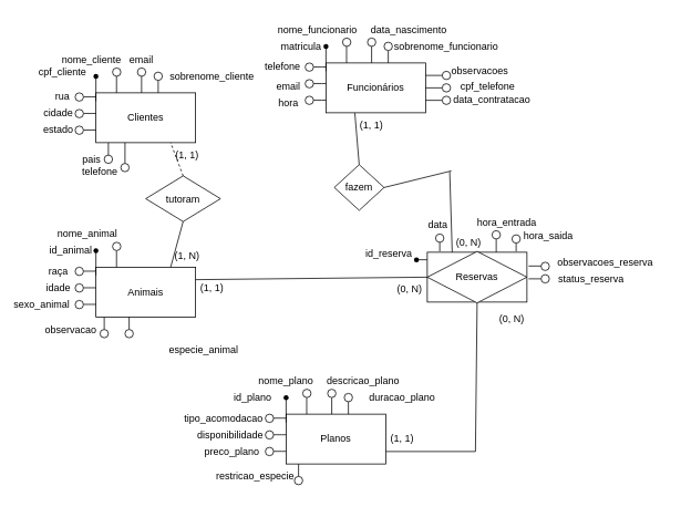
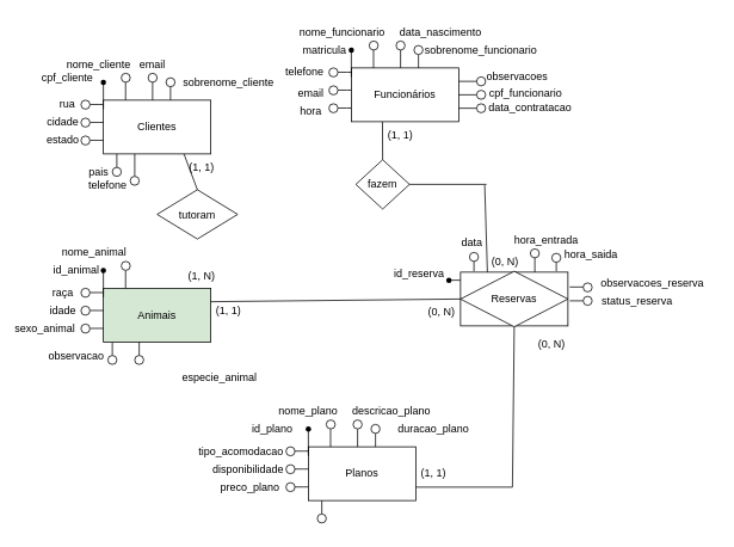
- <mxCell id="112" value="cpf_telefone" style="text;html=1;strokeColor=none;fillColor=none;align=center;verticalAlign=middle;whiteSpace=wrap;rounded=0;" parent="1" vertex="1"><mxGeometry x="557" y="87.5" width="60" height="30" as="geometry" /></mxCell>
+ <mxCell id="112" value="cpf_funcionario" style="text;html=1;strokeColor=none;fillColor=none;align=center;verticalAlign=middle;whiteSpace=wrap;rounded=0;" parent="1" vertex="1"><mxGeometry x="557" y="87.5" width="60" height="30" as="geometry" /></mxCell>
- <mxCell id="70" value="" style="endArrow=none;html=1;rounded=0;entryX=0.75;entryY=1;entryDx=0;entryDy=0;exitX=0.5;exitY=0;exitDx=0;exitDy=0;dashed=1;" parent="1" source="68" target="3" edge="1"><mxGeometry width="50" height="50" relative="1" as="geometry"><mxPoint x="315" y="301" as="sourcePoint" /><mxPoint x="365" y="251" as="targetPoint" /></mxGeometry></mxCell>
+ <mxCell id="70" value="" style="endArrow=none;html=1;rounded=0;entryX=0.75;entryY=1;entryDx=0;entryDy=0;exitX=0.5;exitY=0;exitDx=0;exitDy=0;" parent="1" source="68" target="3" edge="1"><mxGeometry width="50" height="50" relative="1" as="geometry"><mxPoint x="315" y="301" as="sourcePoint" /><mxPoint x="365" y="251" as="targetPoint" /></mxGeometry></mxCell>
- <mxCell id="130" value="fazem" style="rhombus;whiteSpace=wrap;html=1;" parent="1" vertex="1"><mxGeometry x="402" y="197.5" width="60" height="55" as="geometry" /></mxCell>
+ <mxCell id="130" value="fazem" style="rhombus;whiteSpace=wrap;html=1;" parent="1" vertex="1"><mxGeometry x="397" y="177.5" width="60" height="55" as="geometry" /></mxCell>
- <mxCell id="69" value="" style="endArrow=none;html=1;rounded=0;entryX=0.5;entryY=1;entryDx=0;entryDy=0;exitX=0.75;exitY=0;exitDx=0;exitDy=0;" parent="1" source="32" target="68" edge="1"><mxGeometry width="50" height="50" relative="1" as="geometry"><mxPoint x="315" y="301" as="sourcePoint" /><mxPoint x="365" y="251" as="targetPoint" /></mxGeometry></mxCell>
- <mxCell id="32" value="Animais" style="rounded=0;whiteSpace=wrap;html=1;" parent="1" vertex="1"><mxGeometry x="115" y="321" width="120" height="60" as="geometry" /></mxCell>
+ <mxCell id="32" value="Animais" style="rounded=0;whiteSpace=wrap;html=1;fillColor=#d5e8d4;" parent="1" vertex="1"><mxGeometry x="115" y="321" width="120" height="60" as="geometry" /></mxCell>
- <mxCell id="95" value="restricao_especie" style="text;html=1;strokeColor=none;fillColor=none;align=center;verticalAlign=middle;whiteSpace=wrap;rounded=0;" parent="1" vertex="1"><mxGeometry x="276.5" y="558" width="60" height="30" as="geometry" /></mxCell>
